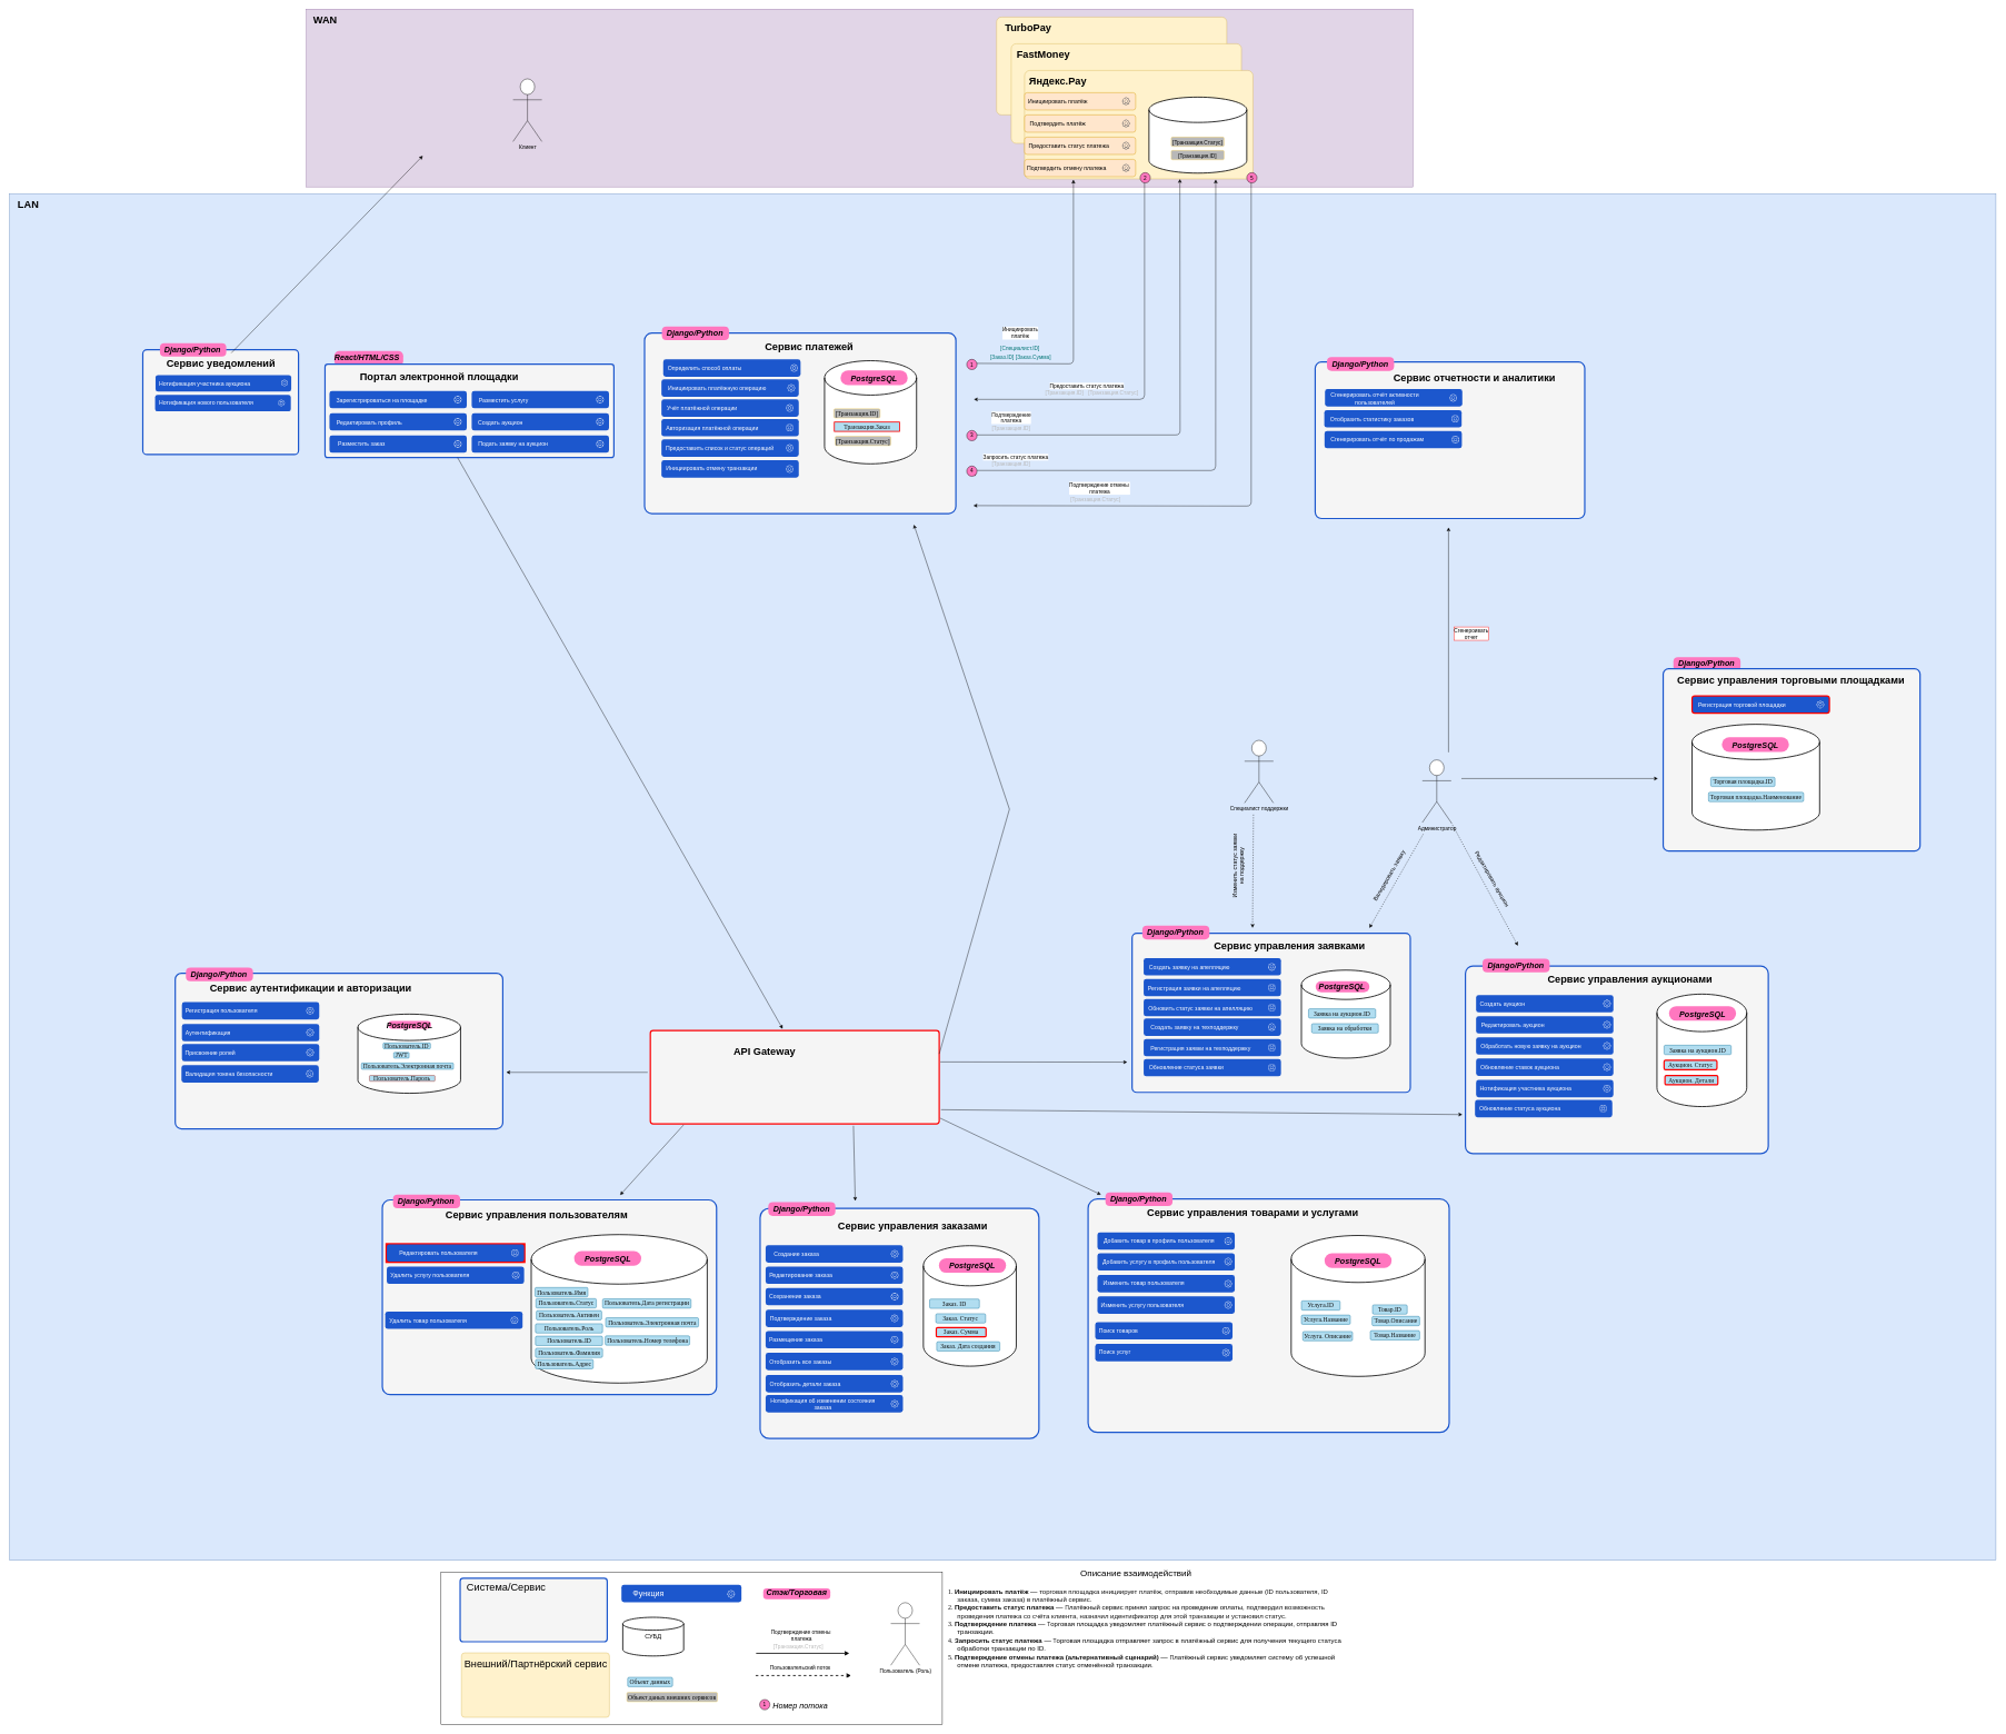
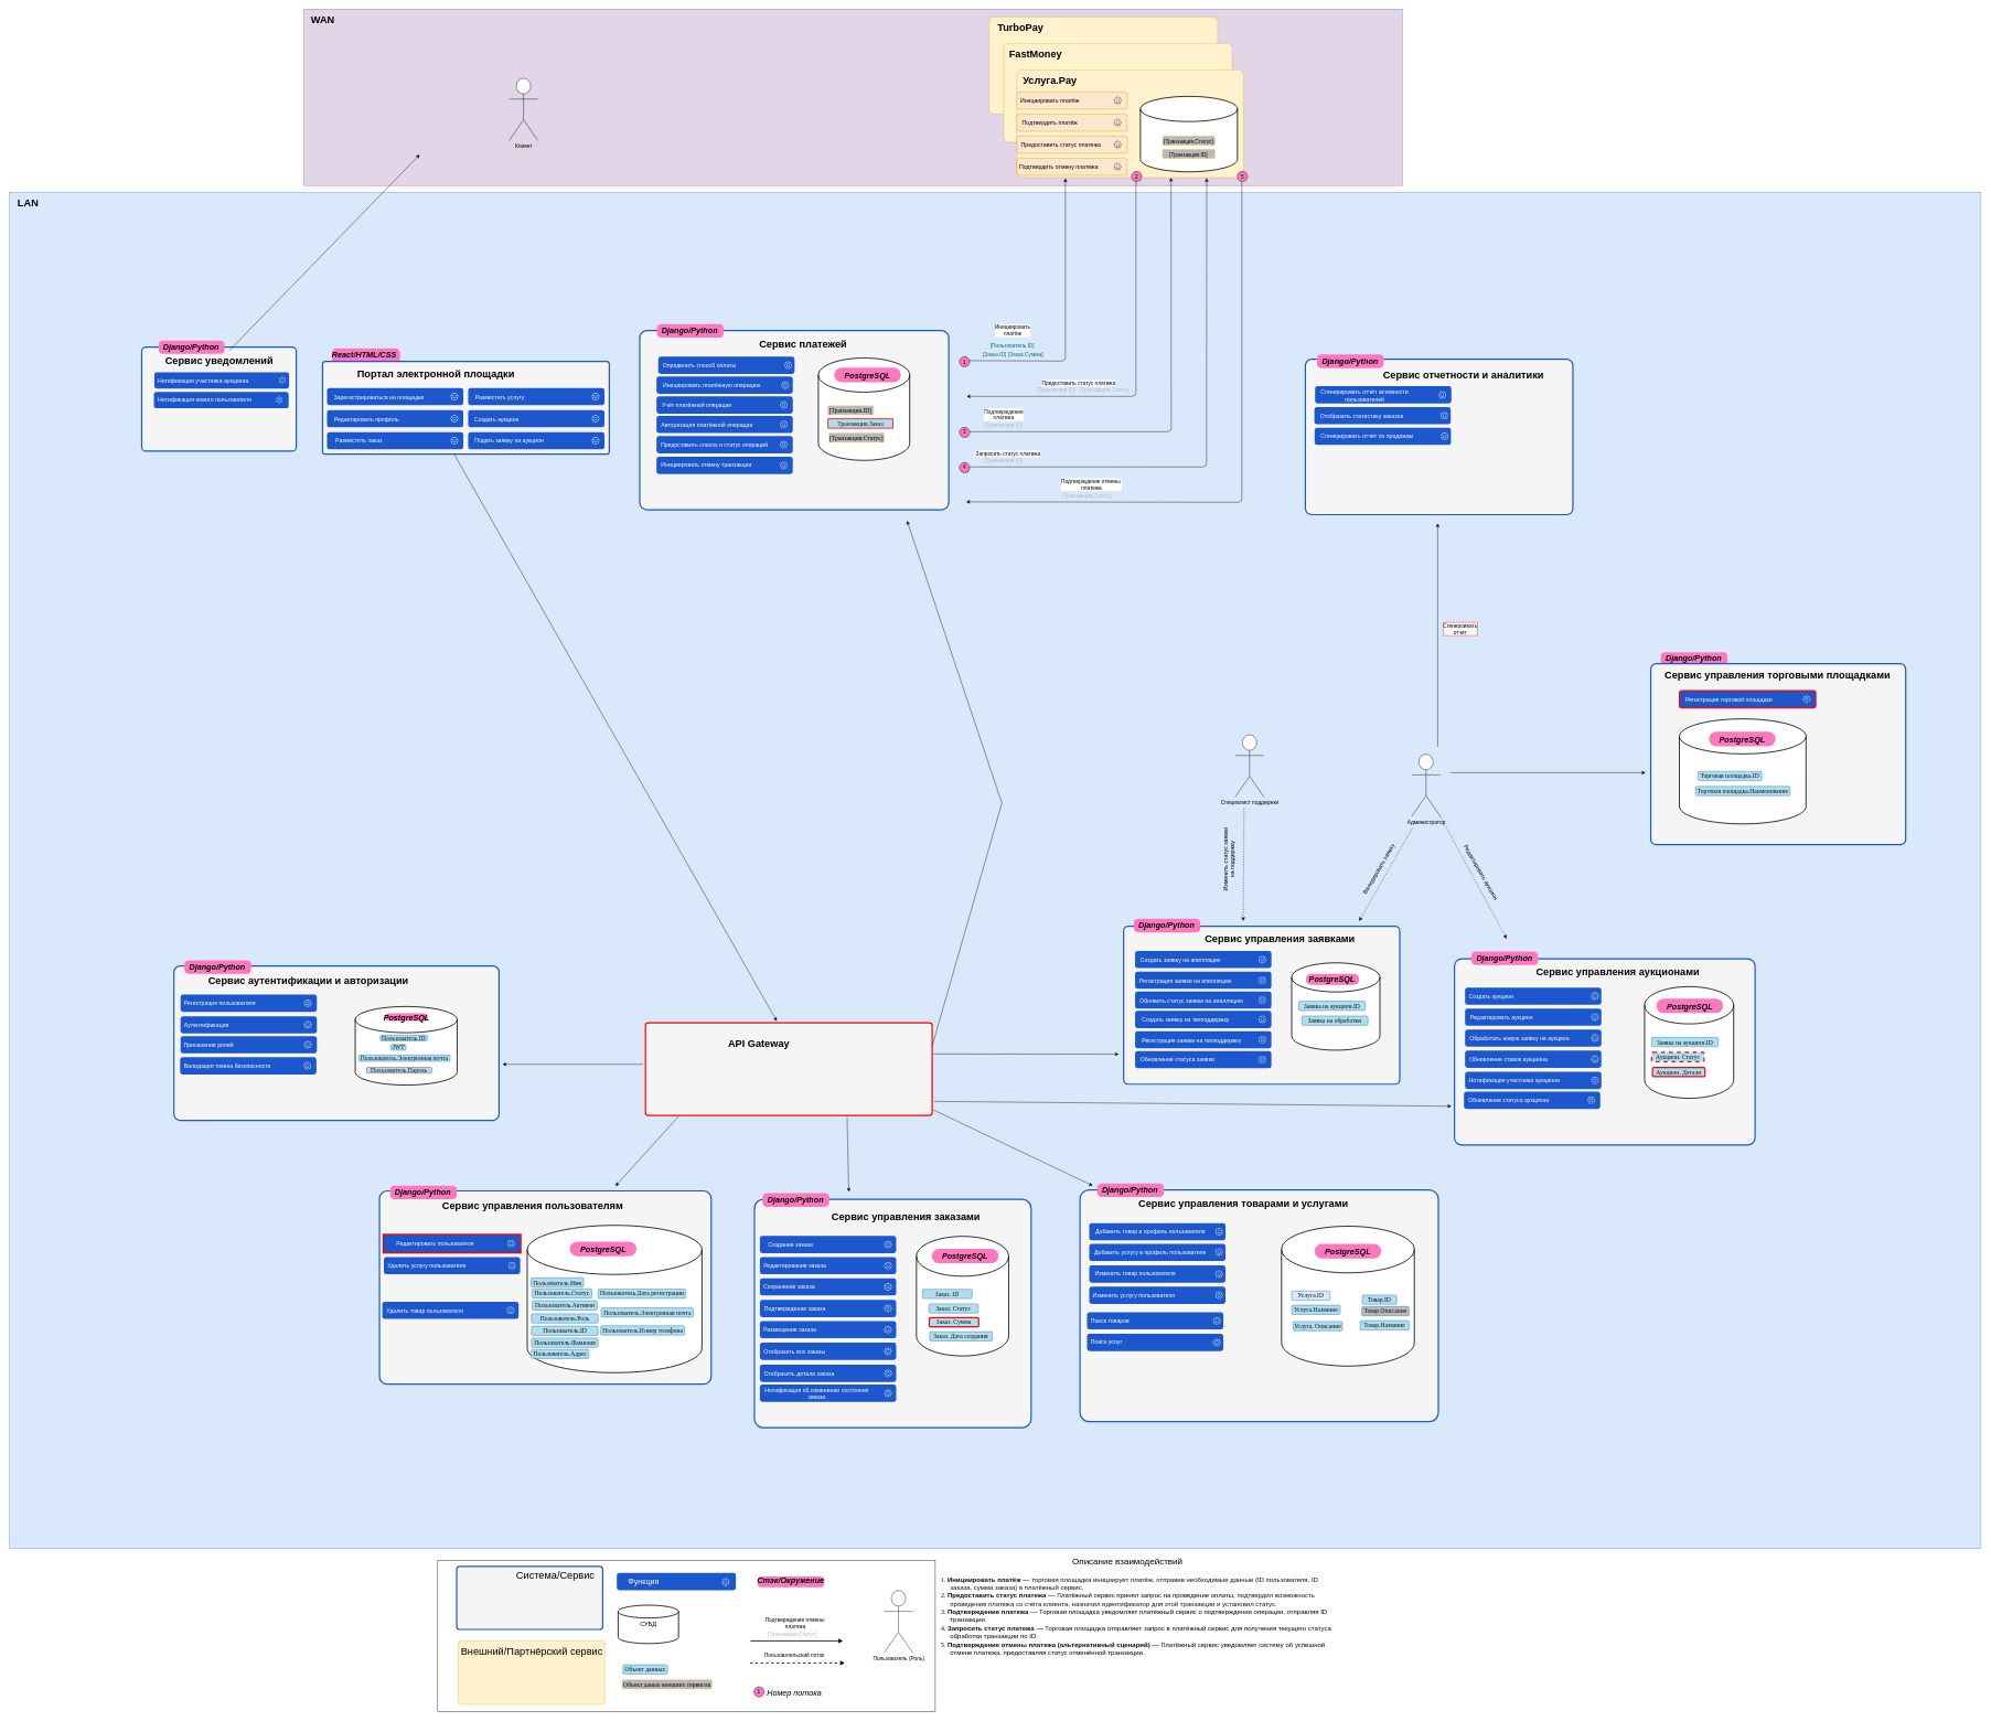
- <mxCell id="402" value="Яндекс.Pay" style="text;html=1;align=center;verticalAlign=middle;whiteSpace=wrap;rounded=1;shadow=0;fontSize=23;fontStyle=1" vertex="1" parent="400"><mxGeometry width="150" height="49" as="geometry" /></mxCell>
+ <mxCell id="402" value="Услуга.Pay" style="text;html=1;align=center;verticalAlign=middle;whiteSpace=wrap;rounded=1;shadow=0;fontSize=23;fontStyle=1" vertex="1" parent="400"><mxGeometry width="150" height="49" as="geometry" /></mxCell>
- <mxCell id="405" value="&lt;font style=&quot;font-size: 12px;&quot;&gt;[Специалист.ID]&lt;/font&gt;" style="text;html=1;align=center;verticalAlign=middle;whiteSpace=wrap;rounded=1;fontSize=13;labelBackgroundColor=none;fontColor=#007575;" vertex="1" parent="1"><mxGeometry x="2214" y="768" width="160" height="30" as="geometry" /></mxCell>
+ <mxCell id="405" value="&lt;font style=&quot;font-size: 12px;&quot;&gt;[Пользователь.ID]&lt;/font&gt;" style="text;html=1;align=center;verticalAlign=middle;whiteSpace=wrap;rounded=1;fontSize=13;labelBackgroundColor=none;fontColor=#007575;" vertex="1" parent="1"><mxGeometry x="2214" y="768" width="160" height="30" as="geometry" /></mxCell>
- <mxCell id="273" value="&lt;p style=&quot;margin: 0px 0px 0px 13px; text-indent: -13px; font-variant-numeric: normal; font-variant-east-asian: normal; font-variant-alternates: normal; font-kerning: auto; font-optical-sizing: auto; font-feature-settings: normal; font-variation-settings: normal; font-variant-position: normal; font-stretch: normal; font-size: 14px; line-height: normal; color: rgb(14, 14, 14); text-align: start;&quot; class=&quot;p1&quot;&gt;&lt;font face=&quot;Times New Roman&quot;&gt;Аукцион. Статус&lt;/font&gt;&lt;/p&gt;" style="rounded=1;whiteSpace=wrap;html=1;fillColor=#b1ddf0;strokeColor=#FF0000;strokeWidth=3;" vertex="1" parent="240"><mxGeometry x="458" y="239" width="119" height="21" as="geometry" /></mxCell>
+ <mxCell id="273" value="&lt;p style=&quot;margin: 0px 0px 0px 13px; text-indent: -13px; font-variant-numeric: normal; font-variant-east-asian: normal; font-variant-alternates: normal; font-kerning: auto; font-optical-sizing: auto; font-feature-settings: normal; font-variation-settings: normal; font-variant-position: normal; font-stretch: normal; font-size: 14px; line-height: normal; color: rgb(14, 14, 14); text-align: start;&quot; class=&quot;p1&quot;&gt;&lt;font face=&quot;Times New Roman&quot;&gt;Аукцион. Статус&lt;/font&gt;&lt;/p&gt;" style="rounded=1;whiteSpace=wrap;html=1;fillColor=#b1ddf0;strokeColor=#FF0000;strokeWidth=3;dashed=1;" vertex="1" parent="240"><mxGeometry x="458" y="239" width="119" height="21" as="geometry" /></mxCell>
- <mxCell id="166" value="&lt;p style=&quot;margin: 0px 0px 0px 13px; text-indent: -13px; font-variant-numeric: normal; font-variant-east-asian: normal; font-variant-alternates: normal; font-kerning: auto; font-optical-sizing: auto; font-feature-settings: normal; font-variation-settings: normal; font-variant-position: normal; font-stretch: normal; font-size: 14px; line-height: normal; color: rgb(14, 14, 14); text-align: start;&quot; class=&quot;p1&quot;&gt;&lt;font face=&quot;Times New Roman&quot;&gt;Услуга.ID&lt;/font&gt;&lt;/p&gt;" style="rounded=1;whiteSpace=wrap;html=1;fillColor=#b1ddf0;strokeColor=#10739e;" vertex="1" parent="1"><mxGeometry x="2927" y="2926" width="87" height="21" as="geometry" /></mxCell>
+ <mxCell id="166" value="&lt;p style=&quot;margin: 0px 0px 0px 13px; text-indent: -13px; font-variant-numeric: normal; font-variant-east-asian: normal; font-variant-alternates: normal; font-kerning: auto; font-optical-sizing: auto; font-feature-settings: normal; font-variation-settings: normal; font-variant-position: normal; font-stretch: normal; font-size: 14px; line-height: normal; color: rgb(14, 14, 14); text-align: start;&quot; class=&quot;p1&quot;&gt;&lt;font face=&quot;Times New Roman&quot;&gt;Услуга.ID&lt;/font&gt;&lt;/p&gt;" style="rounded=1;whiteSpace=wrap;html=1;fillColor=#dae8fc;strokeColor=#10739e;" vertex="1" parent="1"><mxGeometry x="2927" y="2926" width="87" height="21" as="geometry" /></mxCell>
- <mxCell id="171" value="&lt;p style=&quot;margin: 0px 0px 0px 13px; text-indent: -13px; font-variant-numeric: normal; font-variant-east-asian: normal; font-variant-alternates: normal; font-kerning: auto; font-optical-sizing: auto; font-feature-settings: normal; font-variation-settings: normal; font-variant-position: normal; font-stretch: normal; font-size: 14px; line-height: normal; color: rgb(14, 14, 14); text-align: start;&quot; class=&quot;p1&quot;&gt;&lt;font face=&quot;Times New Roman&quot;&gt;Товар.Описание&lt;/font&gt;&lt;/p&gt;" style="rounded=1;whiteSpace=wrap;html=1;fillColor=#b1ddf0;strokeColor=#10739e;" vertex="1" parent="1"><mxGeometry x="3086" y="2961" width="107" height="21" as="geometry" /></mxCell>
+ <mxCell id="171" value="&lt;p style=&quot;margin: 0px 0px 0px 13px; text-indent: -13px; font-variant-numeric: normal; font-variant-east-asian: normal; font-variant-alternates: normal; font-kerning: auto; font-optical-sizing: auto; font-feature-settings: normal; font-variation-settings: normal; font-variant-position: normal; font-stretch: normal; font-size: 14px; line-height: normal; color: rgb(14, 14, 14); text-align: start;&quot; class=&quot;p1&quot;&gt;&lt;font face=&quot;Times New Roman&quot;&gt;Товар.Описание&lt;/font&gt;&lt;/p&gt;" style="rounded=1;whiteSpace=wrap;html=1;fillColor=#b8b8b8;strokeColor=#10739e;" vertex="1" parent="1"><mxGeometry x="3086" y="2961" width="107" height="21" as="geometry" /></mxCell>
- <mxCell id="68" value="&lt;font style=&quot;font-size: 23px;&quot;&gt;Система/Сервис&lt;/font&gt;" style="text;html=1;align=center;verticalAlign=middle;whiteSpace=wrap;rounded=1;fontSize=13;" parent="66" vertex="1"><mxGeometry x="1" y="6" width="206" height="30" as="geometry" /></mxCell>
+ <mxCell id="68" value="&lt;font style=&quot;font-size: 23px;&quot;&gt;Система/Сервис&lt;/font&gt;" style="text;html=1;align=center;verticalAlign=middle;whiteSpace=wrap;rounded=1;fontSize=13;" parent="66" vertex="1"><mxGeometry x="121" y="6" width="206" height="30" as="geometry" /></mxCell>
- <mxCell id="62" value="&lt;span style=&quot;font-size: 18px;&quot;&gt;&lt;i&gt;Стэк/Торговая&lt;/i&gt;&lt;/span&gt;" style="text;html=1;align=center;verticalAlign=middle;whiteSpace=wrap;rounded=1;shadow=0;fontSize=23;fontStyle=1" parent="60" vertex="1"><mxGeometry width="157" height="17" as="geometry" /></mxCell>
+ <mxCell id="62" value="&lt;span style=&quot;font-size: 18px;&quot;&gt;&lt;i&gt;Стэк/Окружение&lt;/i&gt;&lt;/span&gt;" style="text;html=1;align=center;verticalAlign=middle;whiteSpace=wrap;rounded=1;shadow=0;fontSize=23;fontStyle=1" parent="60" vertex="1"><mxGeometry width="157" height="17" as="geometry" /></mxCell>
